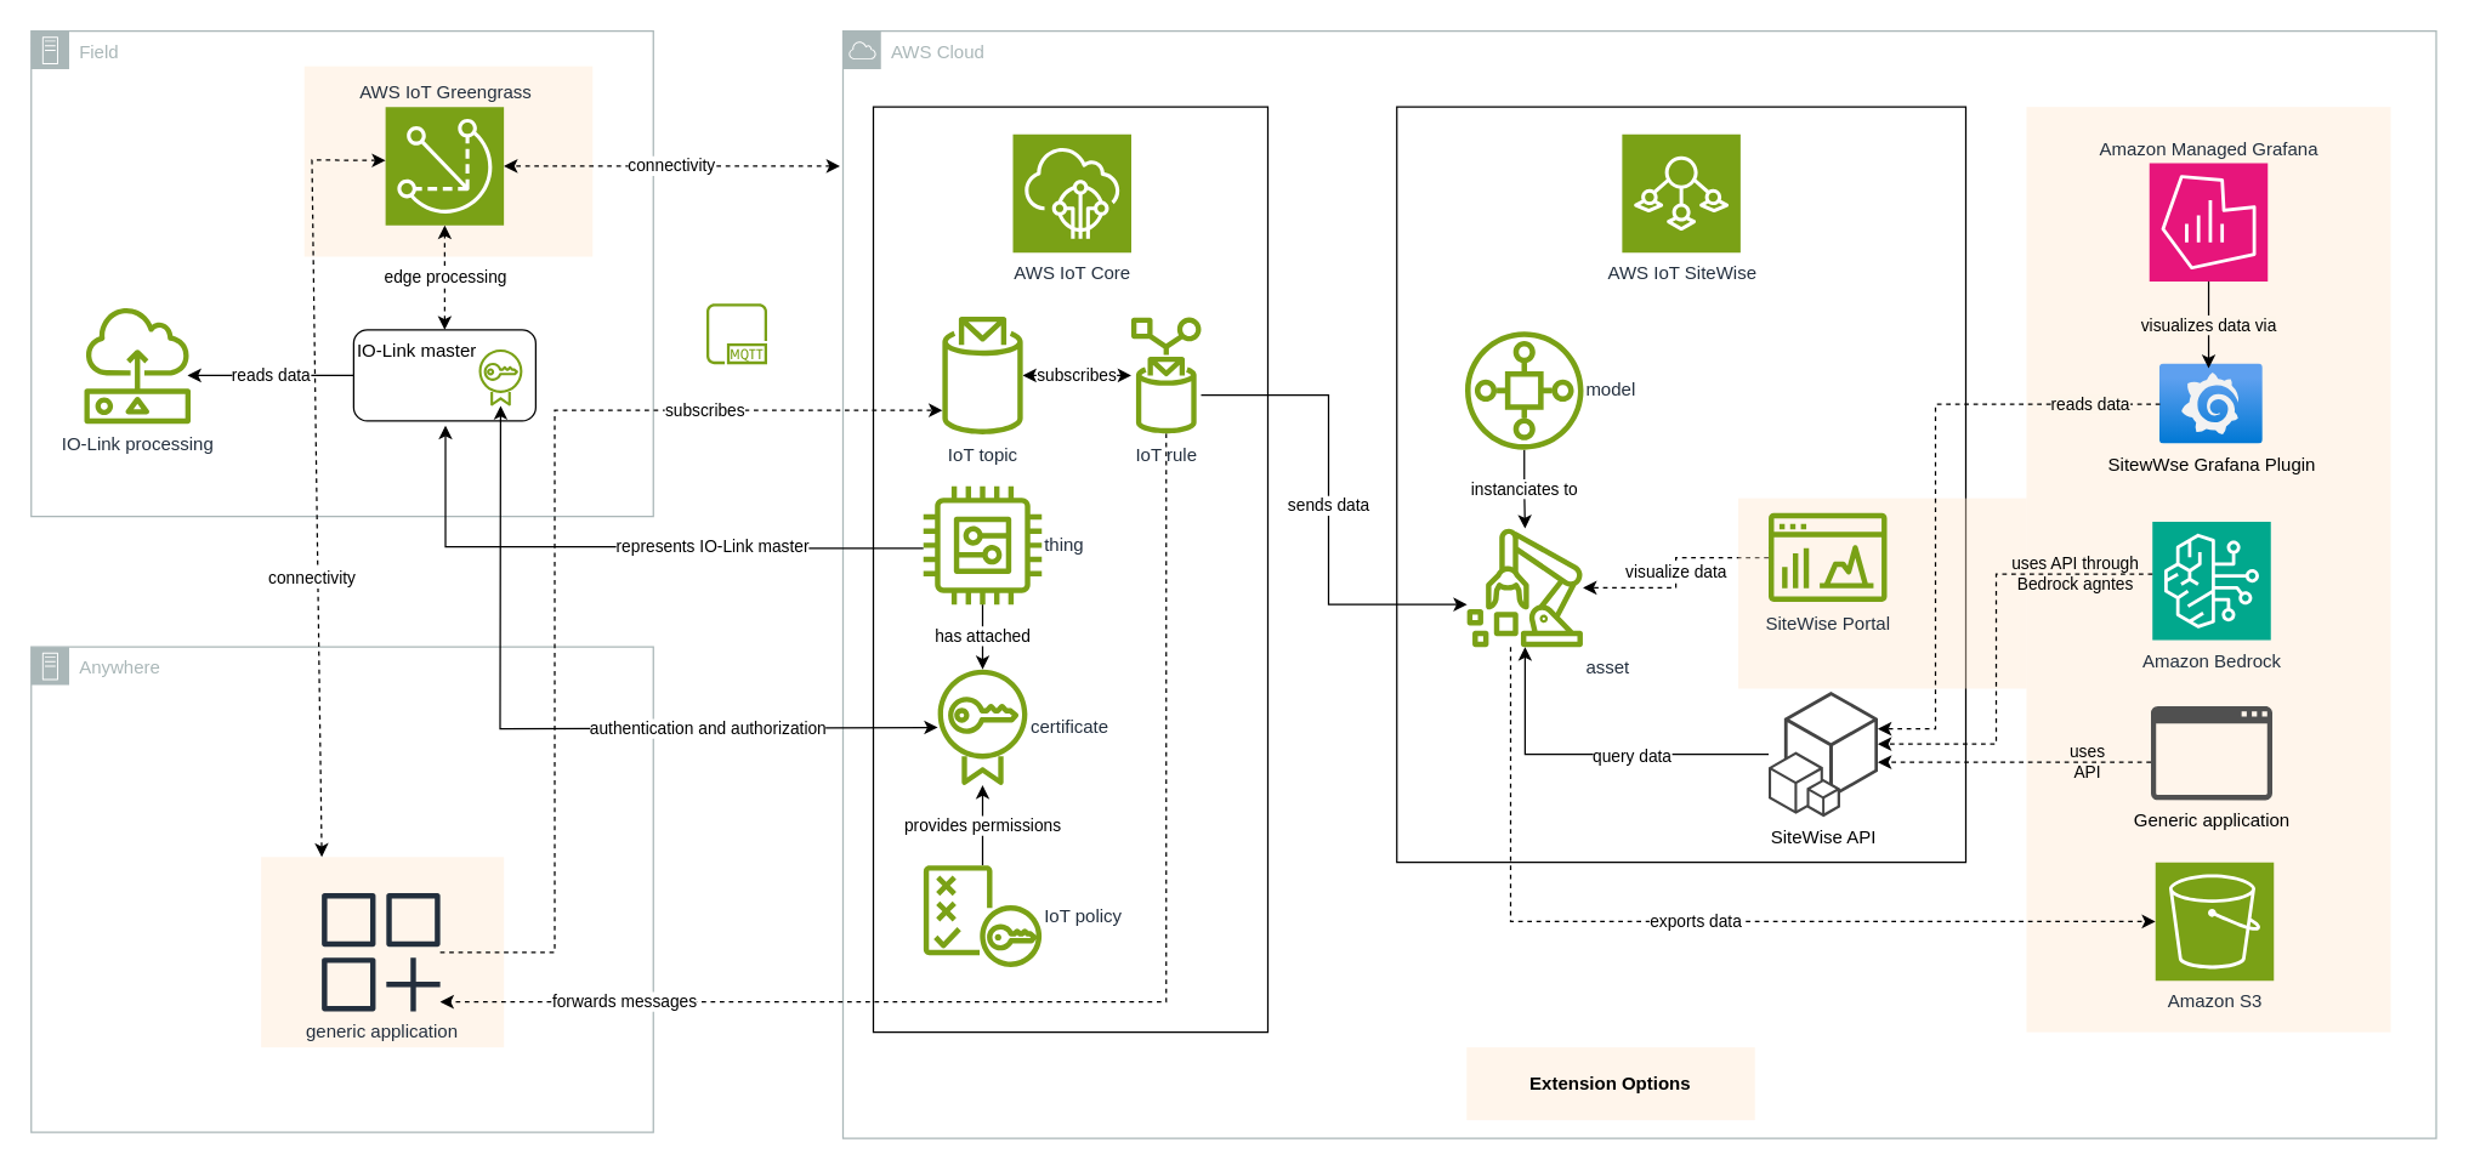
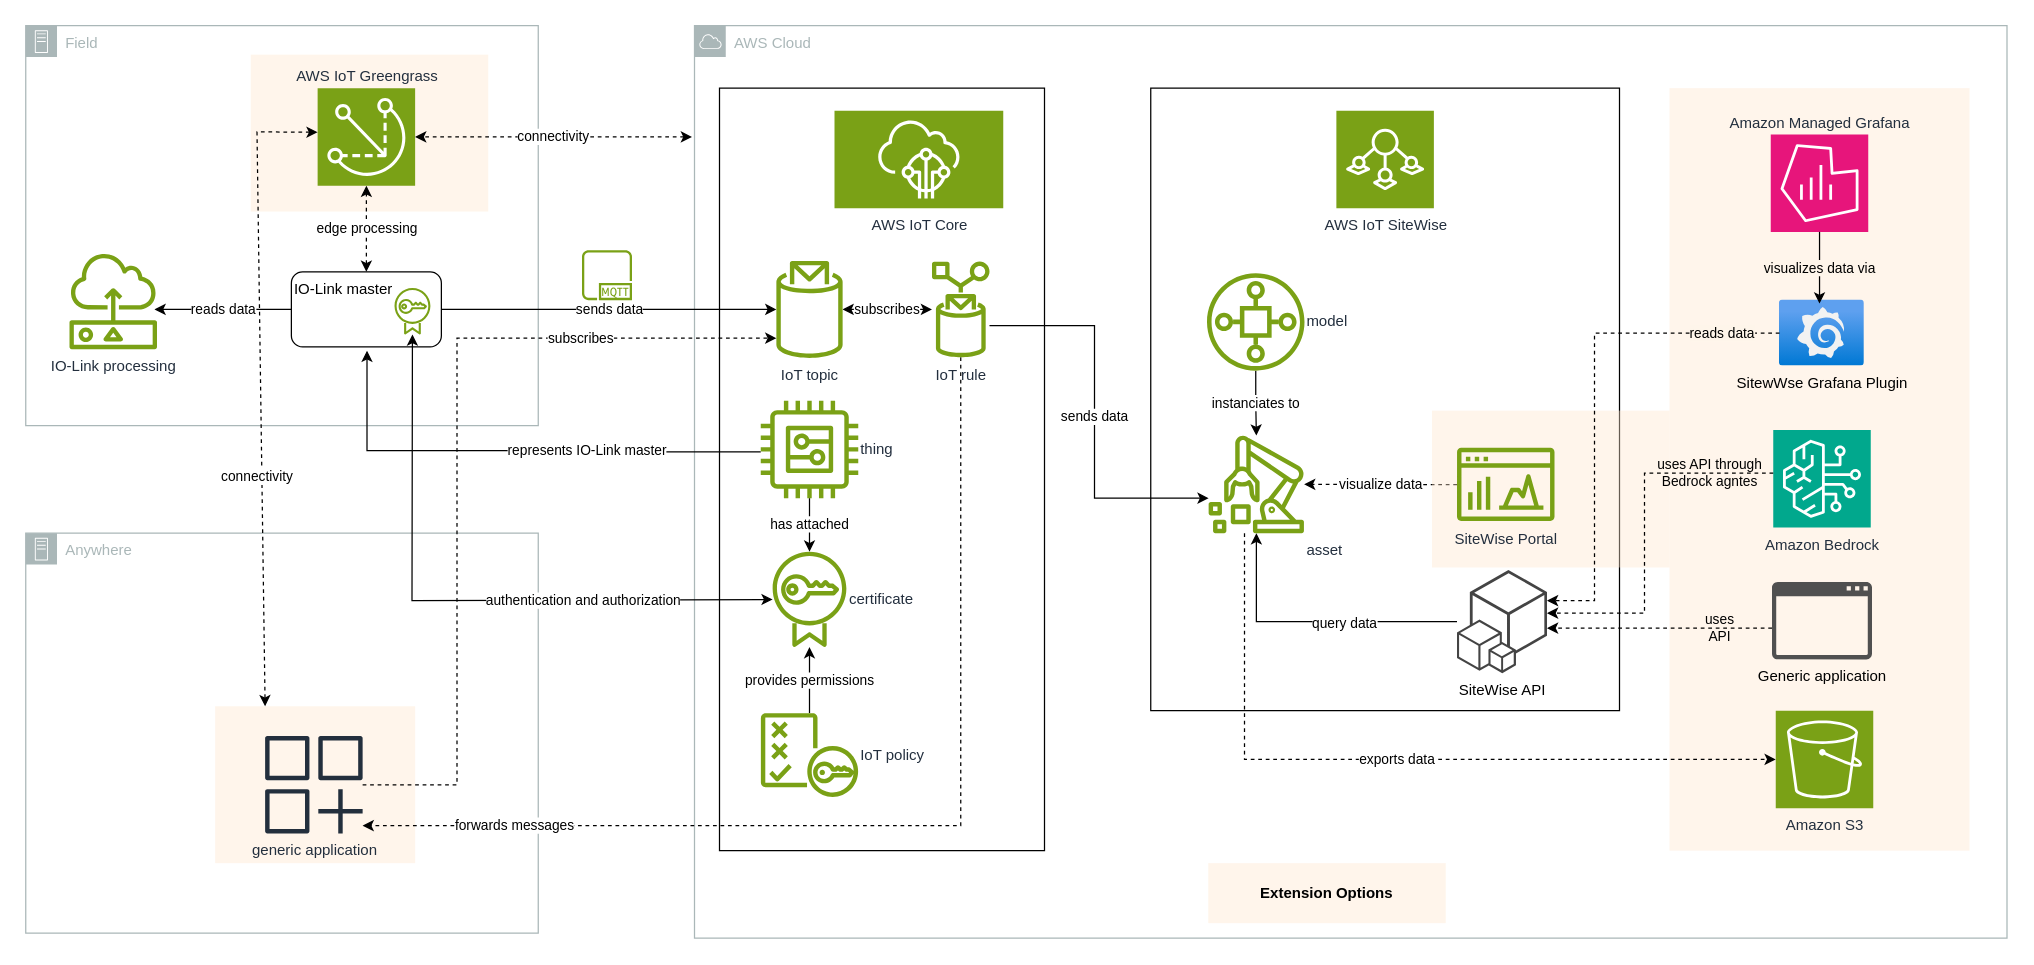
- <mxCell id="10" value="AWS IoT Core" style="sketch=0;points=[[0,0,0],[0.25,0,0],[0.5,0,0],[0.75,0,0],[1,0,0],[0,1,0],[0.25,1,0],[0.5,1,0],[0.75,1,0],[1,1,0],[0,0.25,0],[0,0.5,0],[0,0.75,0],[1,0.25,0],[1,0.5,0],[1,0.75,0]];outlineConnect=0;fontColor=#232F3E;fillColor=#7AA116;strokeColor=#ffffff;dashed=0;verticalLabelPosition=bottom;verticalAlign=top;align=center;html=1;fontSize=12;fontStyle=0;aspect=fixed;shape=mxgraph.aws4.resourceIcon;resIcon=mxgraph.aws4.iot_core;" parent="1" vertex="1"><mxGeometry x="667" y="88" width="78" height="78" as="geometry" /></mxCell>
+ <mxCell id="10" value="AWS IoT Core" style="sketch=0;points=[[0,0,0],[0.25,0,0],[0.5,0,0],[0.75,0,0],[1,0,0],[0,1,0],[0.25,1,0],[0.5,1,0],[0.75,1,0],[1,1,0],[0,0.25,0],[0,0.5,0],[0,0.75,0],[1,0.25,0],[1,0.5,0],[1,0.75,0]];outlineConnect=0;fontColor=#232F3E;fillColor=#7AA116;strokeColor=#ffffff;dashed=0;verticalLabelPosition=bottom;verticalAlign=top;align=center;html=1;fontSize=12;fontStyle=0;aspect=fixed;shape=mxgraph.aws4.resourceIcon;resIcon=mxgraph.aws4.iot_core;" parent="1" vertex="1"><mxGeometry x="667" y="88" width="135" height="78" as="geometry" /></mxCell>
+ <mxCell id="19" value="sends data" style="edgeStyle=orthogonalEdgeStyle;rounded=0;orthogonalLoop=1;jettySize=auto;html=1;" parent="1" source="20" target="46" edge="1"><mxGeometry relative="1" as="geometry"><mxPoint as="offset" /></mxGeometry></mxCell>
- <mxCell id="38" value="SiteWise Portal" style="sketch=0;outlineConnect=0;fontColor=#232F3E;gradientColor=none;fillColor=light-dark(#79a115, #B17DFF);strokeColor=none;dashed=0;verticalLabelPosition=bottom;verticalAlign=top;align=center;html=1;fontSize=12;fontStyle=0;aspect=fixed;pointerEvents=1;shape=mxgraph.aws4.opensearch_dashboards;" parent="1" vertex="1"><mxGeometry x="1165" y="337.5" width="78" height="59" as="geometry" /></mxCell>
+ <mxCell id="38" value="SiteWise Portal" style="sketch=0;outlineConnect=0;fontColor=#232F3E;gradientColor=none;fillColor=light-dark(#79a115, #B17DFF);strokeColor=none;dashed=0;verticalLabelPosition=bottom;verticalAlign=top;align=center;html=1;fontSize=12;fontStyle=0;aspect=fixed;pointerEvents=1;shape=mxgraph.aws4.opensearch_dashboards;" parent="1" vertex="1"><mxGeometry x="1165" y="357.5" width="78" height="59" as="geometry" /></mxCell>
